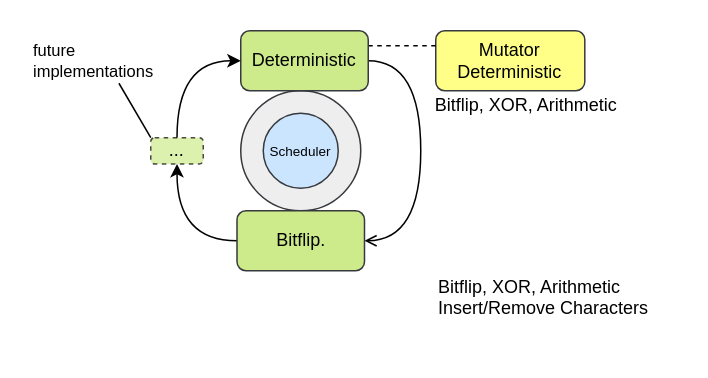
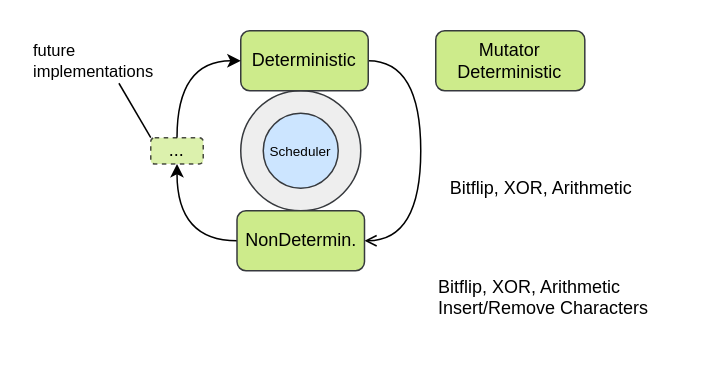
- <mxCell id="7" style="edgeStyle=none;rounded=0;orthogonalLoop=1;jettySize=auto;html=1;exitX=1;exitY=0.25;exitDx=0;exitDy=0;entryX=0;entryY=0.25;entryDx=0;entryDy=0;dashed=1;fontSize=9;endArrow=none;endFill=0;" parent="1" source="9" target="2" edge="1"><mxGeometry relative="1" as="geometry" /></mxCell>
- <mxCell id="2" value="&lt;div&gt;Mutator&lt;/div&gt;&lt;div&gt;Deterministic&lt;br&gt;&lt;/div&gt;" style="rounded=1;whiteSpace=wrap;html=1;fillColor=#ffff88;strokeColor=#36393d;" parent="1" vertex="1"><mxGeometry x="290" y="20" width="99.37" height="40" as="geometry" /></mxCell>
+ <mxCell id="2" value="&lt;div&gt;Mutator&lt;/div&gt;&lt;div&gt;Deterministic&lt;br&gt;&lt;/div&gt;" style="rounded=1;whiteSpace=wrap;html=1;fillColor=#cdeb8b;strokeColor=#36393d;" parent="1" vertex="1"><mxGeometry x="290" y="20" width="99.37" height="40" as="geometry" /></mxCell>
- <mxCell id="3" value="Bitflip, XOR, Arithmetic" style="text;html=1;align=center;verticalAlign=middle;resizable=0;points=[];autosize=1;strokeColor=none;fillColor=none;" parent="1" vertex="1"><mxGeometry x="280" y="60" width="140" height="20" as="geometry" /></mxCell>
+ <mxCell id="3" value="Bitflip, XOR, Arithmetic" style="text;html=1;align=center;verticalAlign=middle;resizable=0;points=[];autosize=1;strokeColor=none;fillColor=none;" parent="1" vertex="1"><mxGeometry x="290" y="115" width="140" height="20" as="geometry" /></mxCell>
- <mxCell id="11" value="Bitflip." style="rounded=1;whiteSpace=wrap;html=1;fillColor=#cdeb8b;strokeColor=#36393d;" parent="1" vertex="1"><mxGeometry x="157.5" y="140" width="85" height="40" as="geometry" /></mxCell>
+ <mxCell id="11" value="NonDetermin." style="rounded=1;whiteSpace=wrap;html=1;fillColor=#cdeb8b;strokeColor=#36393d;" parent="1" vertex="1"><mxGeometry x="157.5" y="140" width="85" height="40" as="geometry" /></mxCell>
